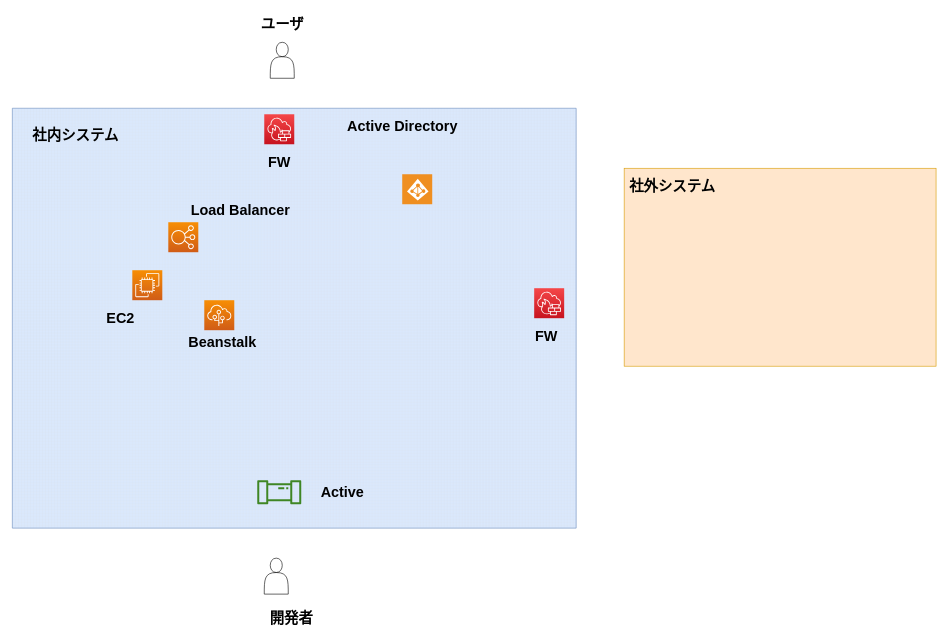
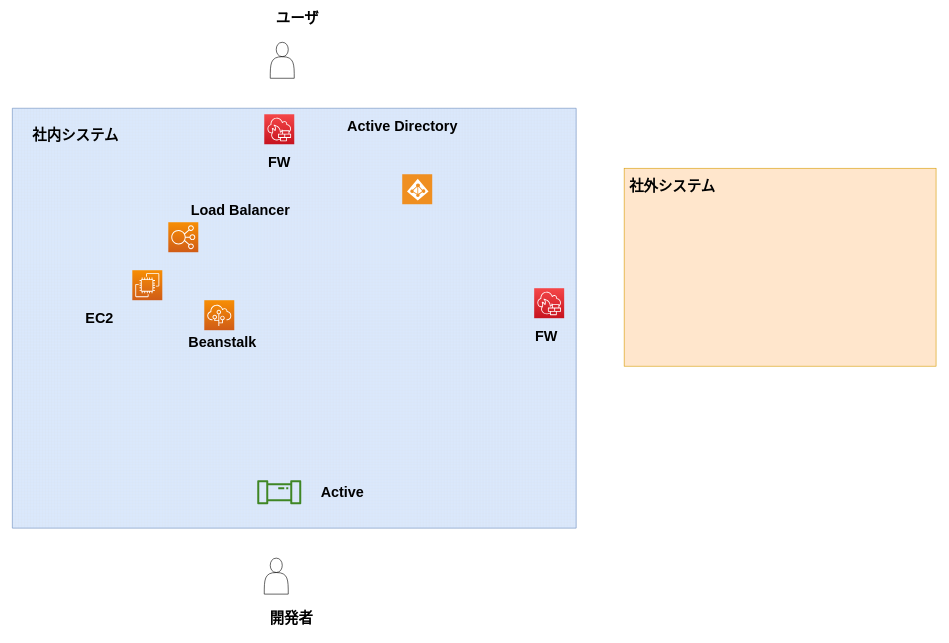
- <mxCell id="16" value="ユーザ" style="text;strokeColor=none;fillColor=none;html=1;fontSize=24;fontStyle=1;verticalAlign=middle;align=center;" vertex="1" parent="1"><mxGeometry x="420" y="20" width="100" height="40" as="geometry" /></mxCell>
+ <mxCell id="16" value="ユーザ" style="text;strokeColor=none;fillColor=none;html=1;fontSize=24;fontStyle=1;verticalAlign=middle;align=center;" vertex="1" parent="1"><mxGeometry x="445" y="10" width="100" height="40" as="geometry" /></mxCell>
- <mxCell id="21" value="EC2" style="text;strokeColor=none;fillColor=none;html=1;fontSize=24;fontStyle=1;verticalAlign=middle;align=center;" vertex="1" parent="1"><mxGeometry x="150" y="510" width="100" height="40" as="geometry" /></mxCell>
+ <mxCell id="21" value="EC2" style="text;strokeColor=none;fillColor=none;html=1;fontSize=24;fontStyle=1;verticalAlign=middle;align=center;" vertex="1" parent="1"><mxGeometry x="115" y="510" width="100" height="40" as="geometry" /></mxCell>
